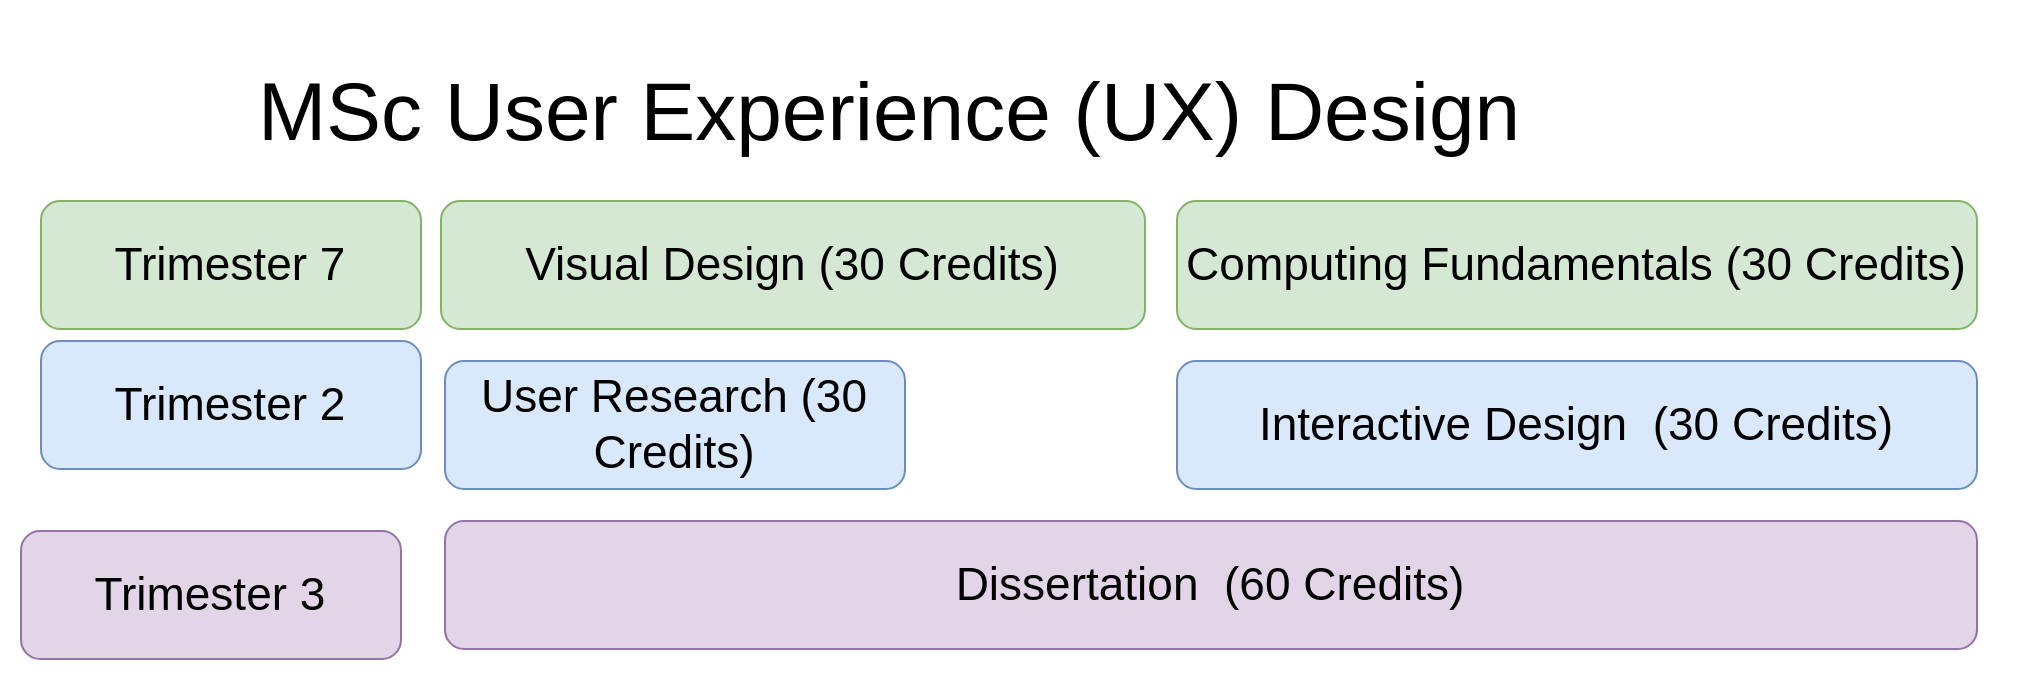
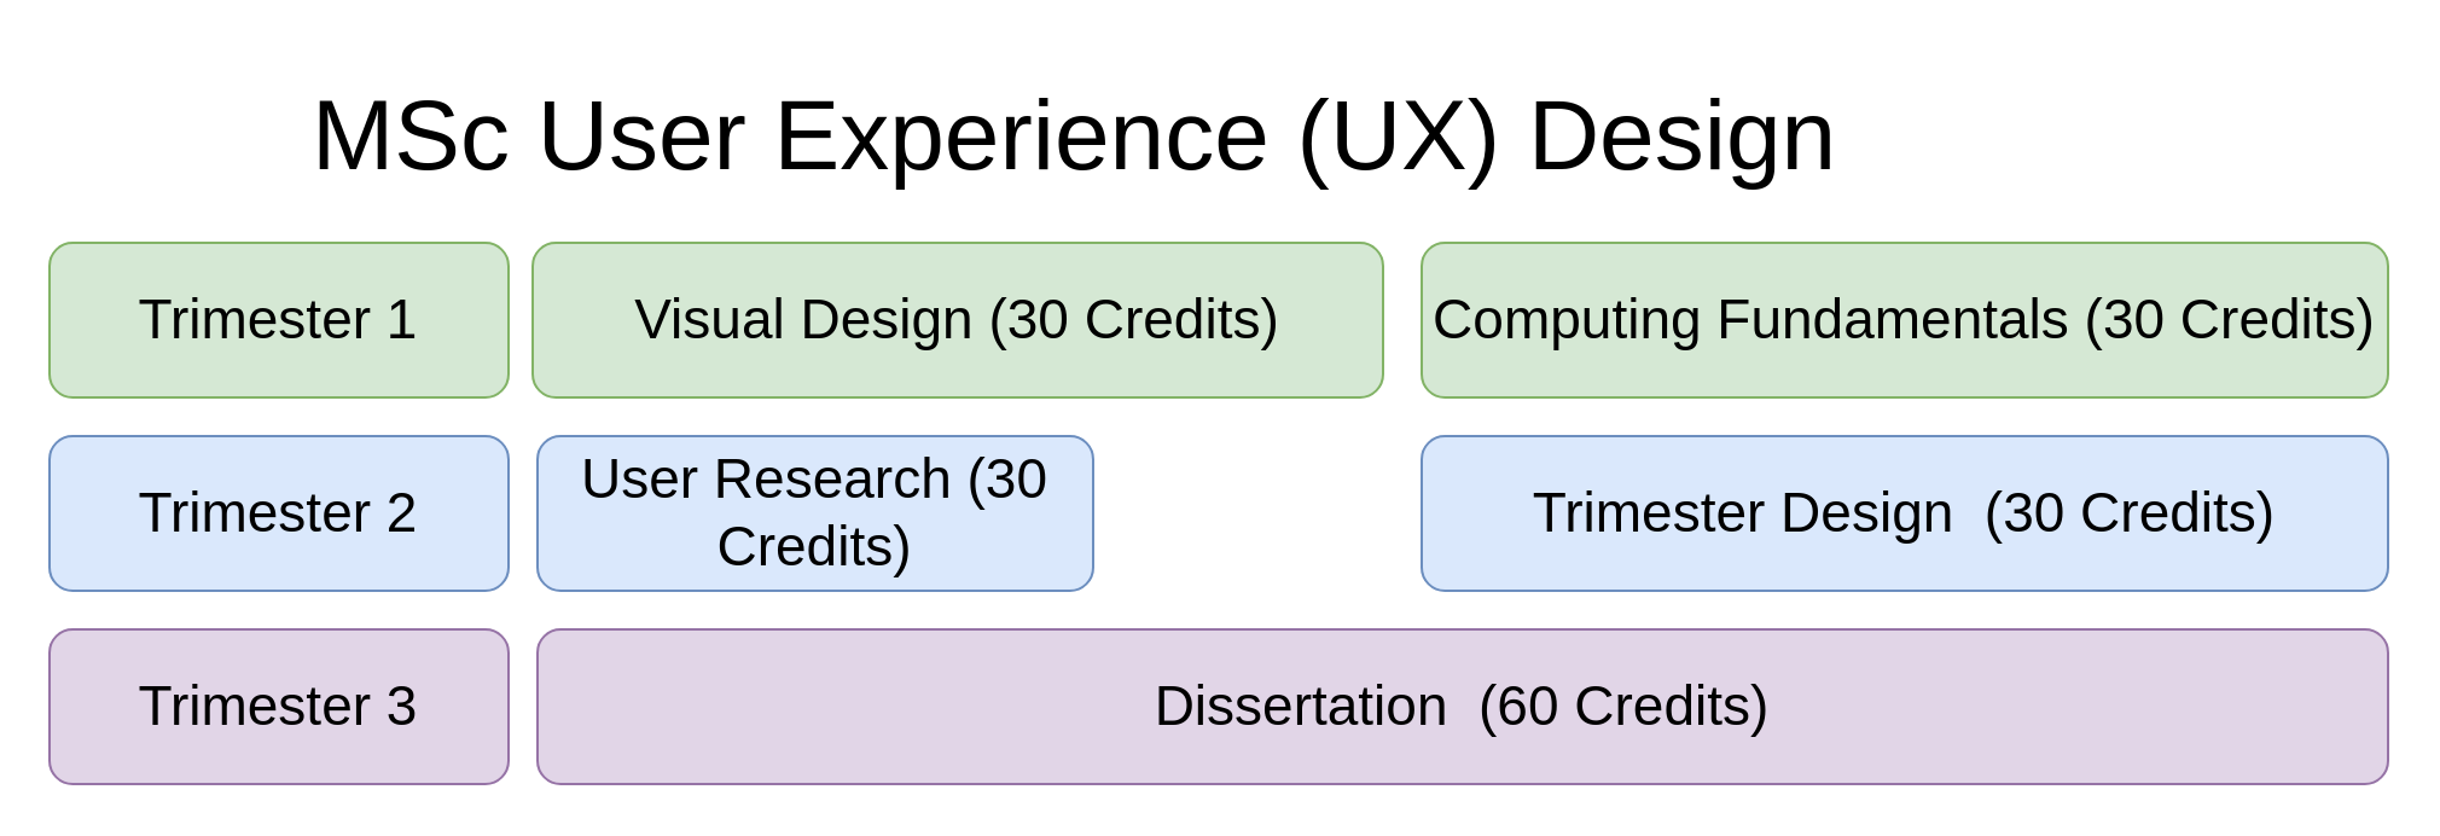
- <mxCell id="7" value="Trimester 7" style="rounded=1;whiteSpace=wrap;html=1;fillColor=#d5e8d4;strokeColor=#82b366;fontSize=23;" parent="1" vertex="1"><mxGeometry x="20" y="100" width="190" height="64" as="geometry" /></mxCell>
+ <mxCell id="7" value="Trimester 1" style="rounded=1;whiteSpace=wrap;html=1;fillColor=#d5e8d4;strokeColor=#82b366;fontSize=23;" parent="1" vertex="1"><mxGeometry x="20" y="100" width="190" height="64" as="geometry" /></mxCell>
- <mxCell id="6" value="Trimester 2" style="rounded=1;whiteSpace=wrap;html=1;fillColor=#dae8fc;strokeColor=#6c8ebf;fontSize=23;" parent="1" vertex="1"><mxGeometry x="20" y="170" width="190" height="64" as="geometry" /></mxCell>
+ <mxCell id="6" value="Trimester 2" style="rounded=1;whiteSpace=wrap;html=1;fillColor=#dae8fc;strokeColor=#6c8ebf;fontSize=23;" parent="1" vertex="1"><mxGeometry x="20" y="180" width="190" height="64" as="geometry" /></mxCell>
- <mxCell id="3" value="Interactive Design&amp;nbsp;&amp;nbsp;(30 Credits)" style="rounded=1;whiteSpace=wrap;html=1;fillColor=#dae8fc;strokeColor=#6c8ebf;fontSize=23;" parent="1" vertex="1"><mxGeometry x="588" y="180" width="400" height="64" as="geometry" /></mxCell>
+ <mxCell id="3" value="Trimester Design&amp;nbsp;&amp;nbsp;(30 Credits)" style="rounded=1;whiteSpace=wrap;html=1;fillColor=#dae8fc;strokeColor=#6c8ebf;fontSize=23;" parent="1" vertex="1"><mxGeometry x="588" y="180" width="400" height="64" as="geometry" /></mxCell>
- <mxCell id="8" value="Trimester 3" style="rounded=1;whiteSpace=wrap;html=1;fillColor=#e1d5e7;strokeColor=#9673a6;fontSize=23;" parent="1" vertex="1"><mxGeometry x="10" y="265" width="190" height="64" as="geometry" /></mxCell>
+ <mxCell id="8" value="Trimester 3" style="rounded=1;whiteSpace=wrap;html=1;fillColor=#e1d5e7;strokeColor=#9673a6;fontSize=23;" parent="1" vertex="1"><mxGeometry x="20" y="260" width="190" height="64" as="geometry" /></mxCell>
